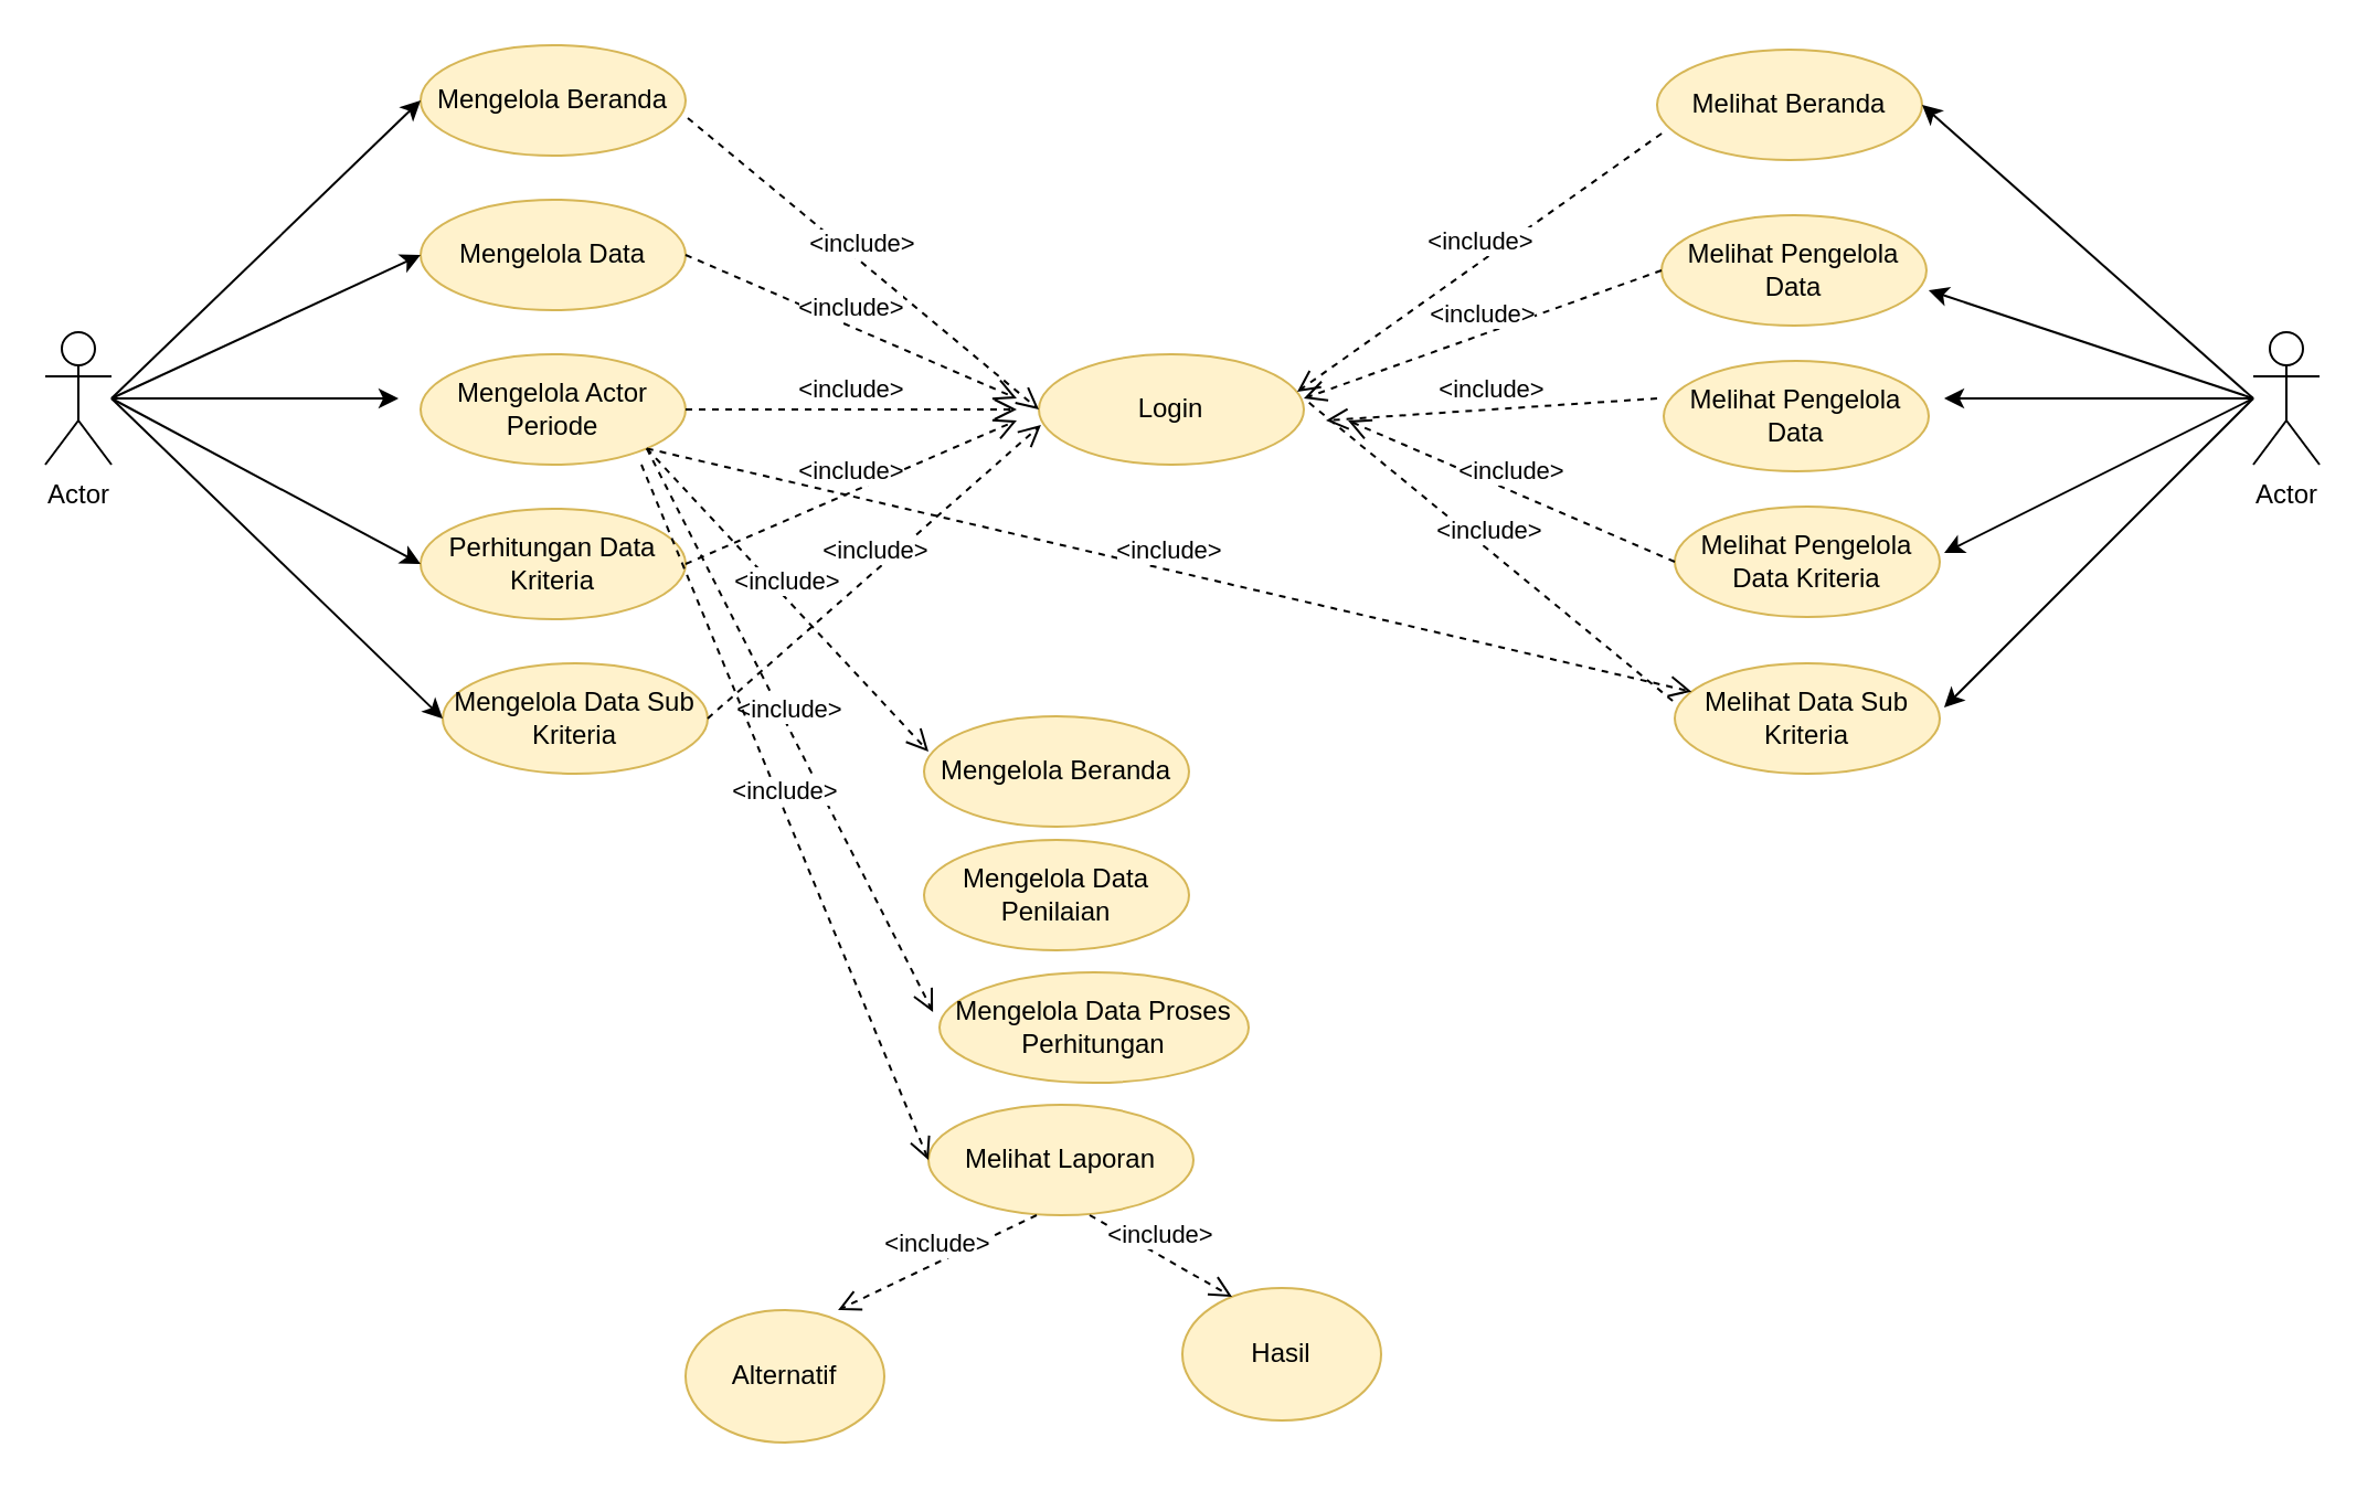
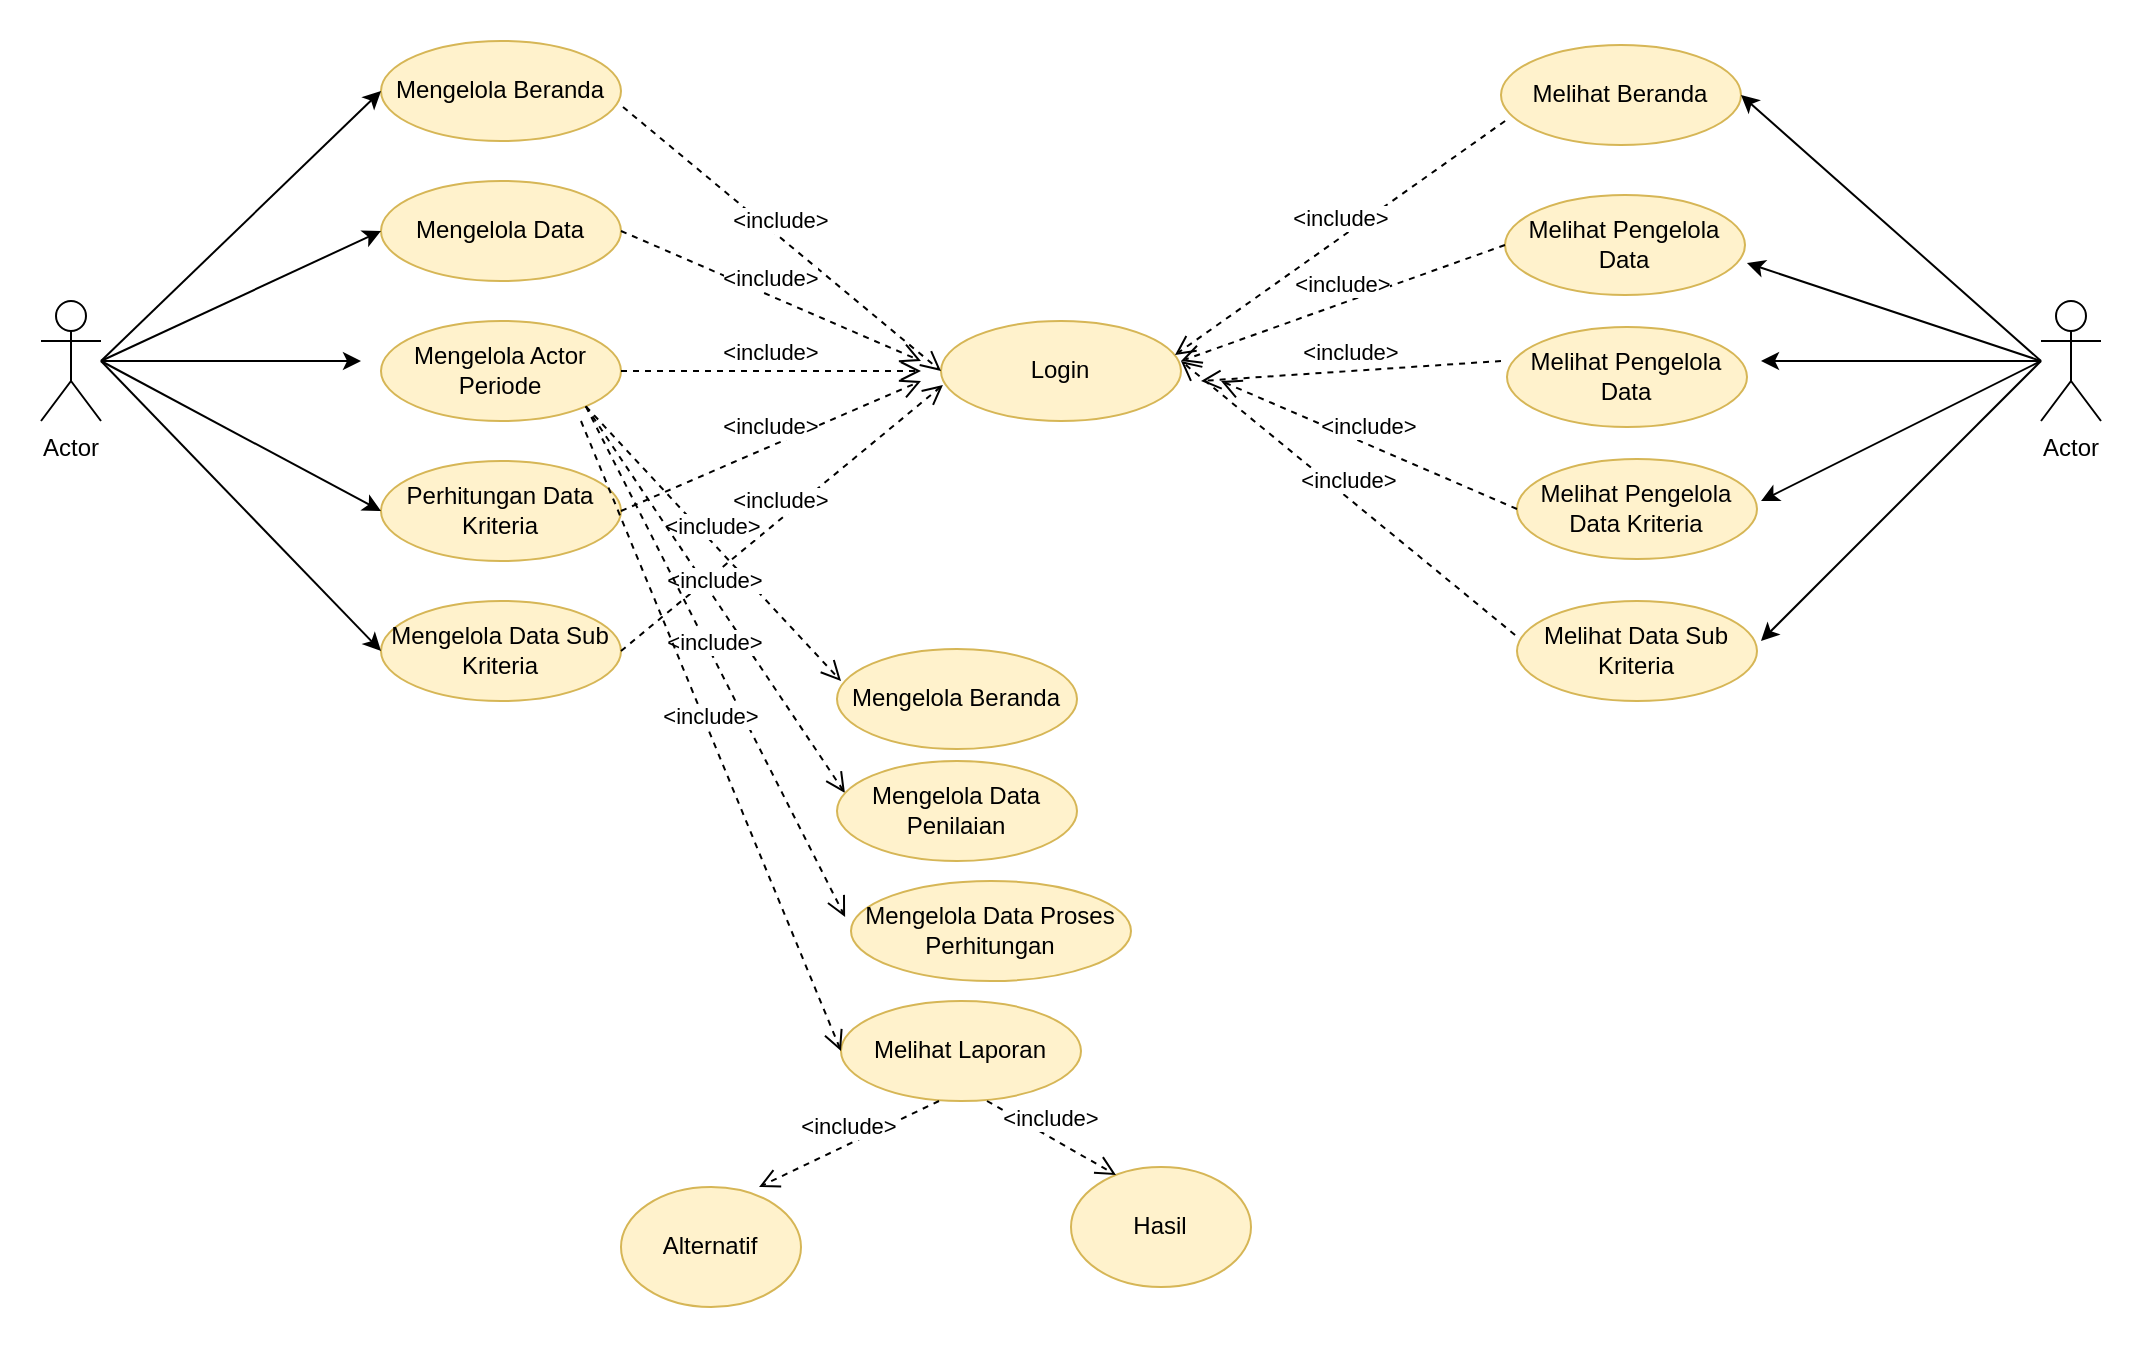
- <mxCell id="26" value="&amp;lt;include&amp;gt;" style="html=1;verticalAlign=bottom;endArrow=none;dashed=1;endSize=8;rounded=0;entryX=1;entryY=0.4;entryDx=0;entryDy=0;entryPerimeter=0;exitX=-0.008;exitY=0.34;exitDx=0;exitDy=0;exitPerimeter=0;" edge="1" parent="1" source="13" target="8"><mxGeometry relative="1" as="geometry"><mxPoint x="750" y="300" as="sourcePoint" /><mxPoint x="597" y="187" as="targetPoint" /></mxGeometry></mxCell>
+ <mxCell id="26" value="&amp;lt;include&amp;gt;" style="html=1;verticalAlign=bottom;endArrow=open;dashed=1;endSize=8;rounded=0;entryX=1;entryY=0.4;entryDx=0;entryDy=0;entryPerimeter=0;exitX=-0.008;exitY=0.34;exitDx=0;exitDy=0;exitPerimeter=0;" edge="1" parent="1" source="13" target="8"><mxGeometry relative="1" as="geometry"><mxPoint x="750" y="300" as="sourcePoint" /><mxPoint x="597" y="187" as="targetPoint" /></mxGeometry></mxCell>
- <mxCell id="37" value="&amp;lt;include&amp;gt;" style="html=1;verticalAlign=bottom;endArrow=open;dashed=1;endSize=8;rounded=0;exitX=1;exitY=1;exitDx=0;exitDy=0;" edge="1" parent="1" source="5" target="13"><mxGeometry relative="1" as="geometry"><mxPoint x="302.426" y="212.678" as="sourcePoint" /><mxPoint x="420" y="470" as="targetPoint" /></mxGeometry></mxCell>
+ <mxCell id="37" value="&amp;lt;include&amp;gt;" style="html=1;verticalAlign=bottom;endArrow=open;dashed=1;endSize=8;rounded=0;exitX=1;exitY=1;exitDx=0;exitDy=0;entryX=0.033;entryY=0.32;entryDx=0;entryDy=0;entryPerimeter=0;" edge="1" parent="1" source="5" target="38"><mxGeometry relative="1" as="geometry"><mxPoint x="302.426" y="212.678" as="sourcePoint" /><mxPoint x="420" y="470" as="targetPoint" /></mxGeometry></mxCell>
- <mxCell id="7" value="Mengelola Data Sub Kriteria" style="ellipse;whiteSpace=wrap;html=1;fillColor=#fff2cc;strokeColor=#d6b656;" vertex="1" parent="1"><mxGeometry x="200" y="300" width="120" height="50" as="geometry" /></mxCell>
+ <mxCell id="7" value="Mengelola Data Sub Kriteria" style="ellipse;whiteSpace=wrap;html=1;fillColor=#fff2cc;strokeColor=#d6b656;" vertex="1" parent="1"><mxGeometry x="190" y="300" width="120" height="50" as="geometry" /></mxCell>
